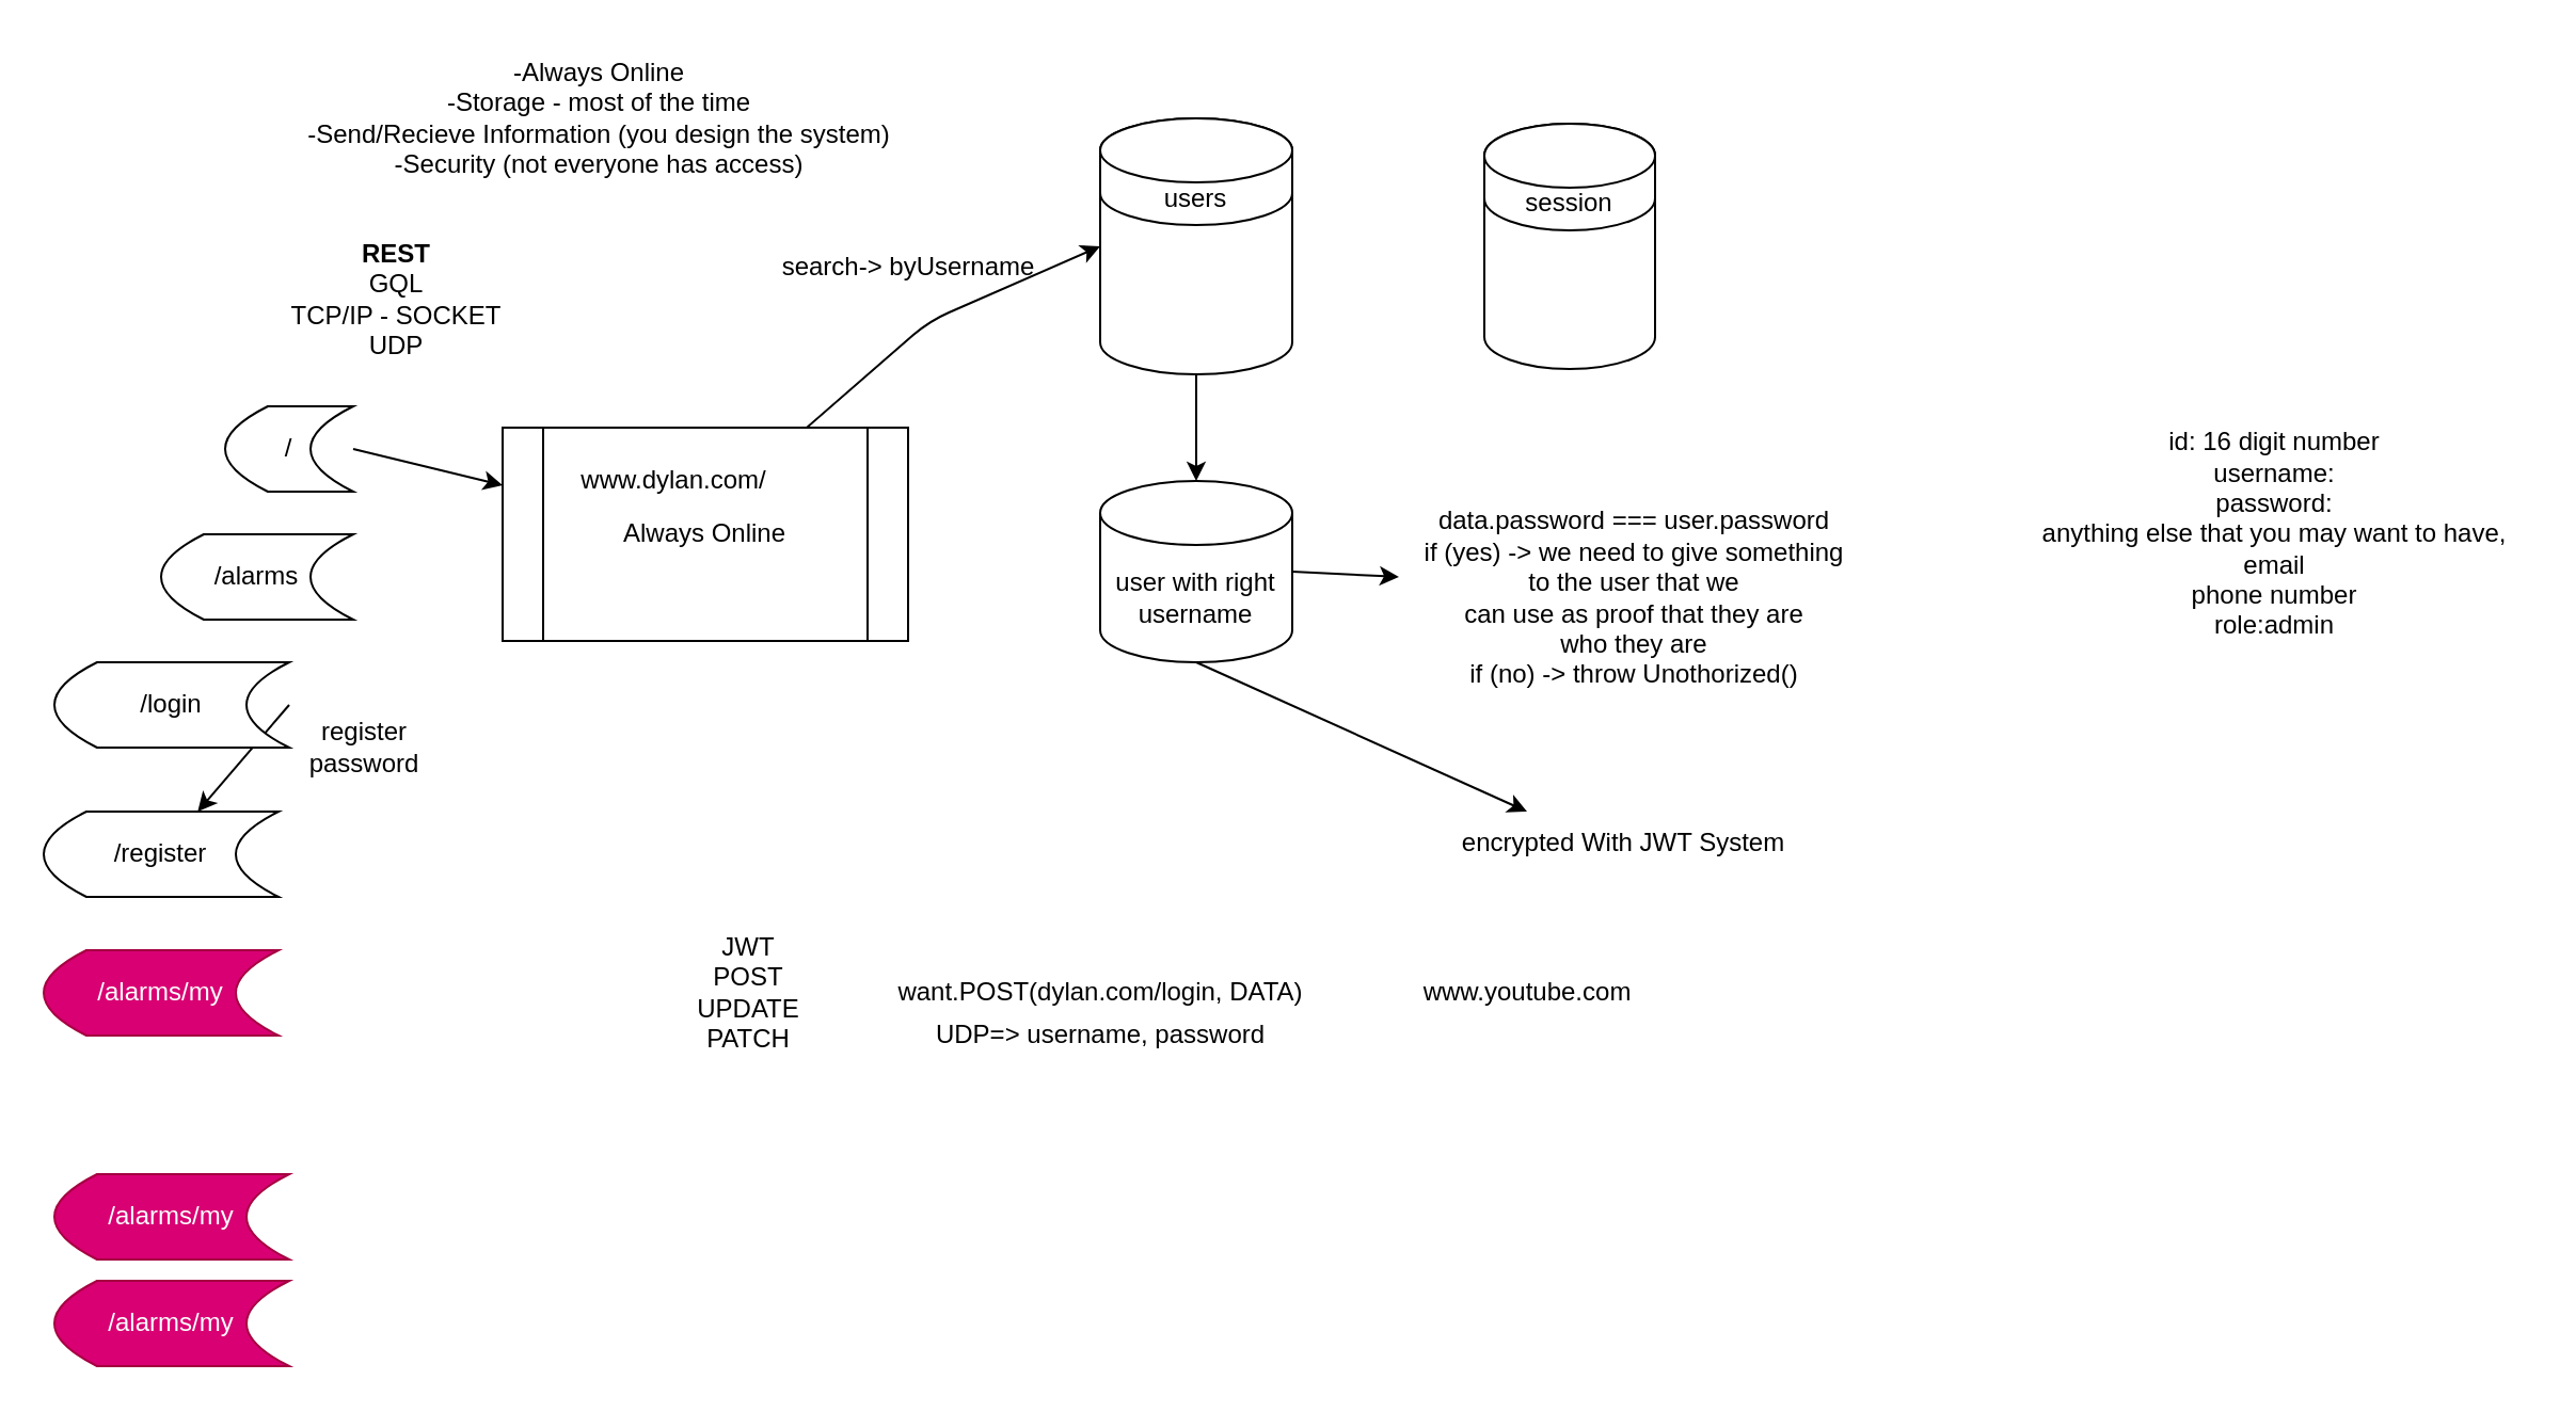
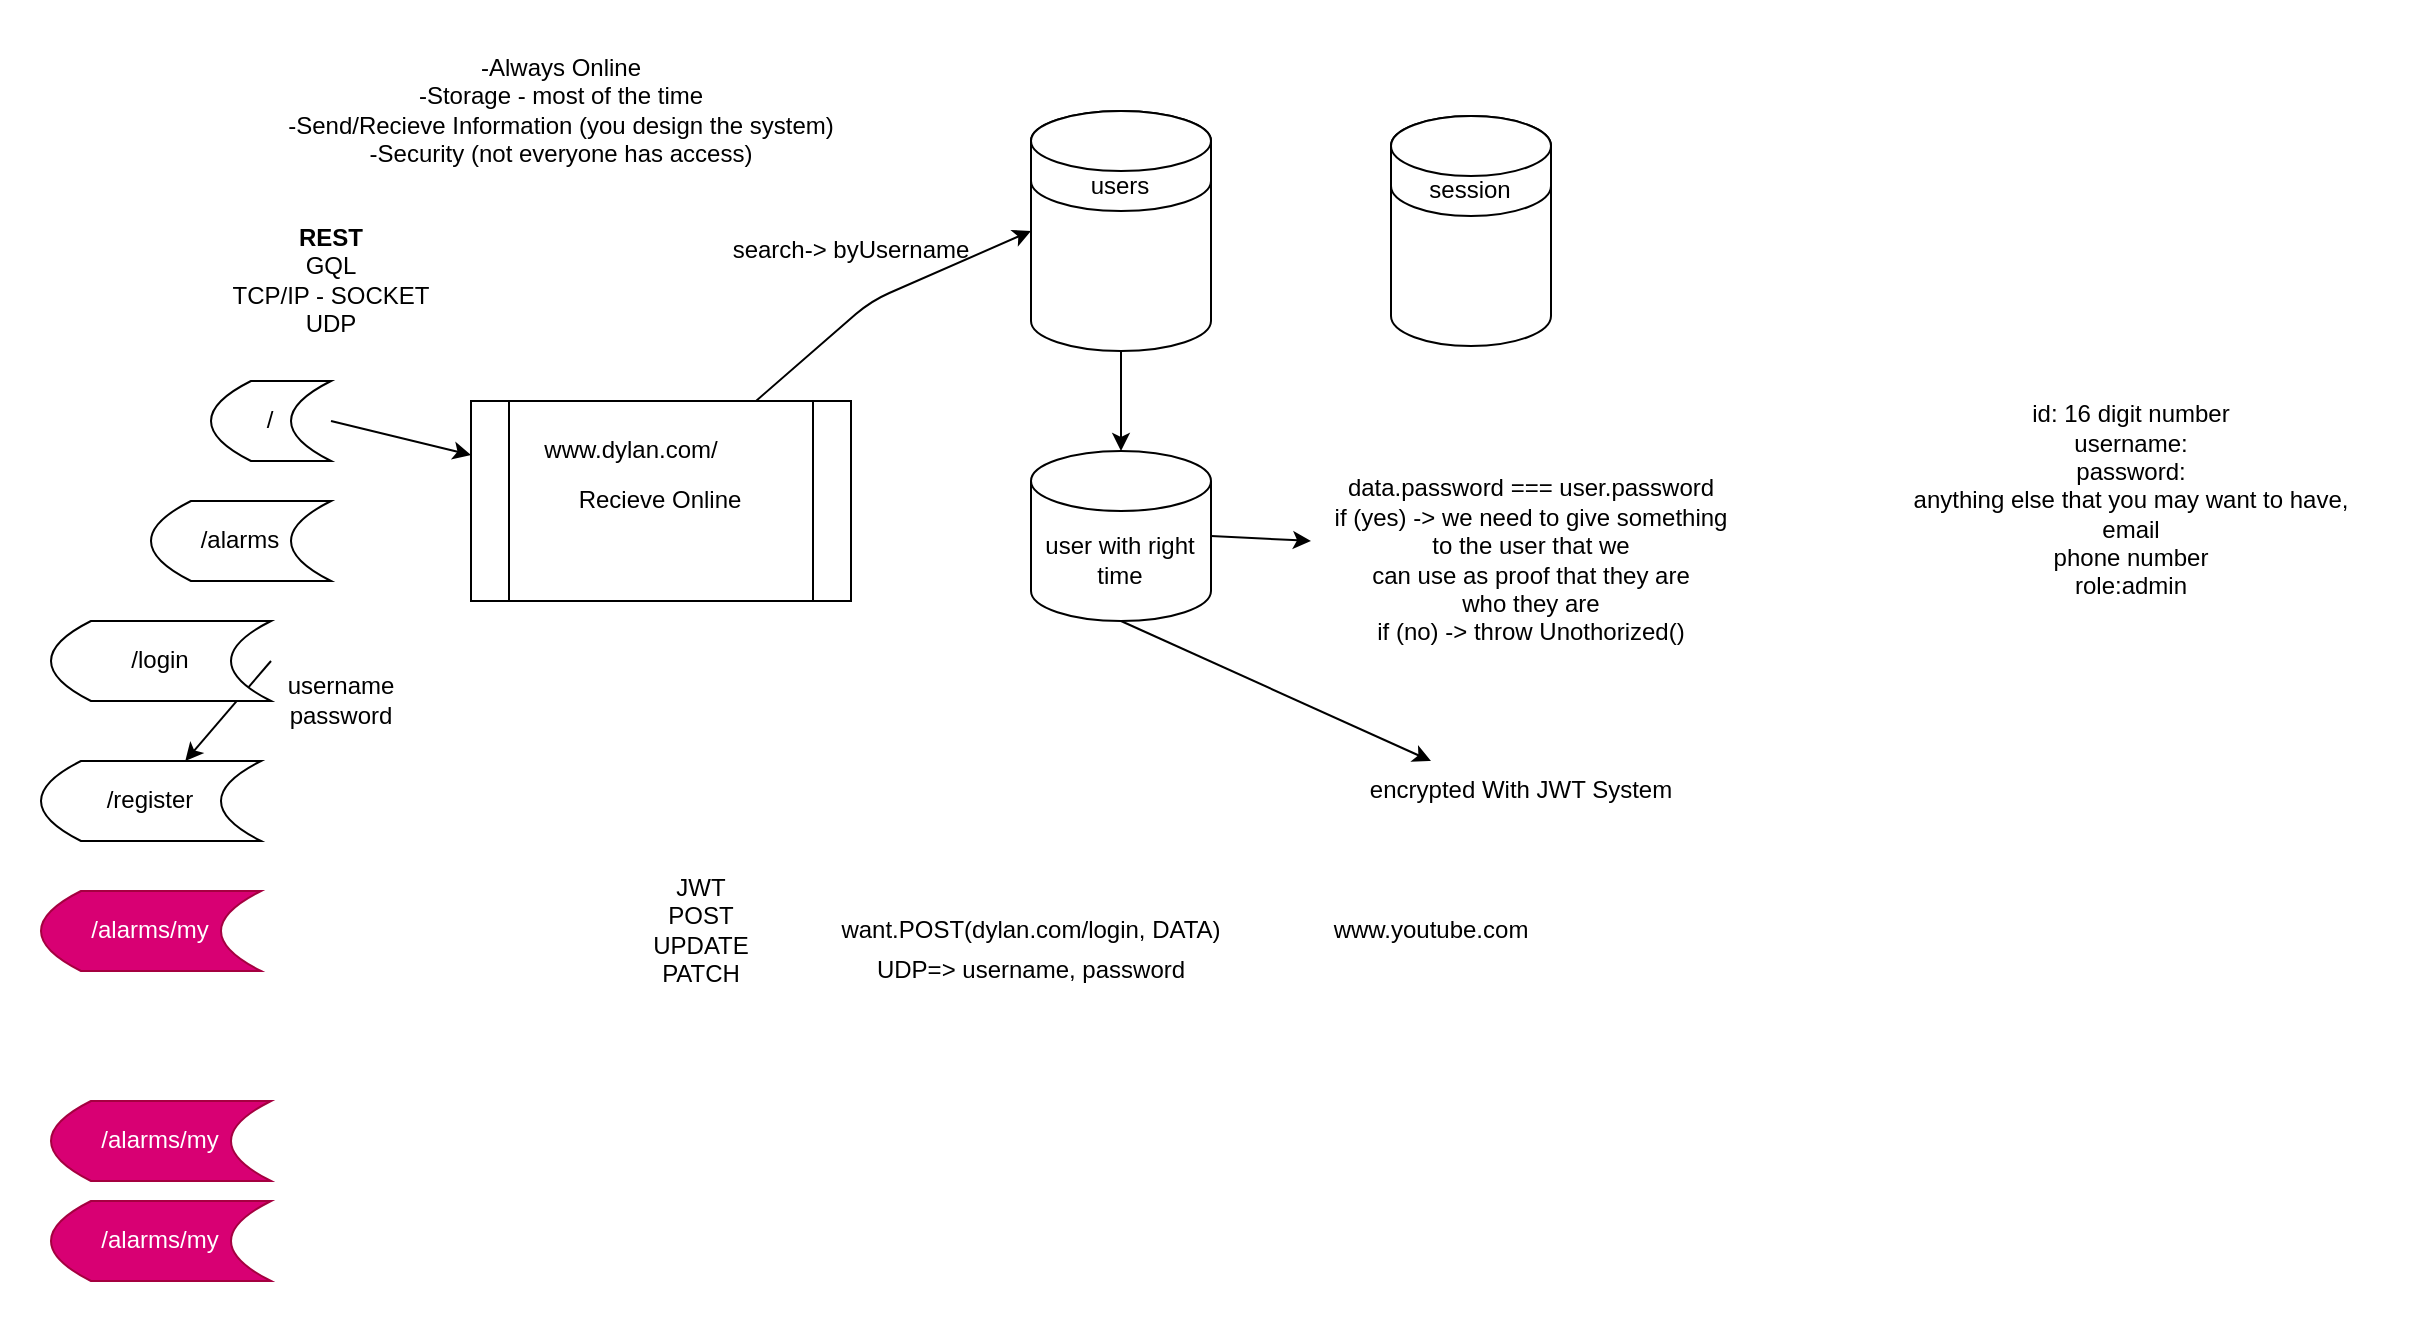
- <mxCell id="10" value="&lt;b&gt;REST&lt;/b&gt;&lt;br&gt;GQL&lt;br&gt;TCP/IP - SOCKET&lt;br&gt;UDP" style="text;html=1;align=center;verticalAlign=middle;resizable=0;points=[];autosize=1;strokeColor=none;fillColor=none;" vertex="1" parent="1"><mxGeometry x="125" y="105" width="120" height="70" as="geometry" /></mxCell>
+ <mxCell id="10" value="&lt;b&gt;REST&lt;/b&gt;&lt;br&gt;GQL&lt;br&gt;TCP/IP - SOCKET&lt;br&gt;UDP" style="text;html=1;align=center;verticalAlign=middle;resizable=0;points=[];autosize=1;strokeColor=none;fillColor=none;" vertex="1" parent="1"><mxGeometry x="105" y="105" width="120" height="70" as="geometry" /></mxCell>
- <mxCell id="4" value="Always Online" style="shape=process;whiteSpace=wrap;html=1;backgroundOutline=1;" vertex="1" parent="1"><mxGeometry x="235" y="200" width="190" height="100" as="geometry" /></mxCell>
+ <mxCell id="4" value="Recieve Online" style="shape=process;whiteSpace=wrap;html=1;backgroundOutline=1;" vertex="1" parent="1"><mxGeometry x="235" y="200" width="190" height="100" as="geometry" /></mxCell>
- <mxCell id="24" value="user with right username" style="shape=cylinder3;whiteSpace=wrap;html=1;boundedLbl=1;backgroundOutline=1;size=15;" vertex="1" parent="1"><mxGeometry x="515" y="225" width="90" height="85" as="geometry" /></mxCell>
+ <mxCell id="24" value="user with right time" style="shape=cylinder3;whiteSpace=wrap;html=1;boundedLbl=1;backgroundOutline=1;size=15;" vertex="1" parent="1"><mxGeometry x="515" y="225" width="90" height="85" as="geometry" /></mxCell>
- <mxCell id="16" value="register&lt;br&gt;password" style="text;html=1;align=center;verticalAlign=middle;resizable=0;points=[];autosize=1;strokeColor=none;fillColor=none;" vertex="1" parent="1"><mxGeometry x="130" y="330" width="80" height="40" as="geometry" /></mxCell>
+ <mxCell id="16" value="username&lt;br&gt;password" style="text;html=1;align=center;verticalAlign=middle;resizable=0;points=[];autosize=1;strokeColor=none;fillColor=none;" vertex="1" parent="1"><mxGeometry x="130" y="330" width="80" height="40" as="geometry" /></mxCell>
